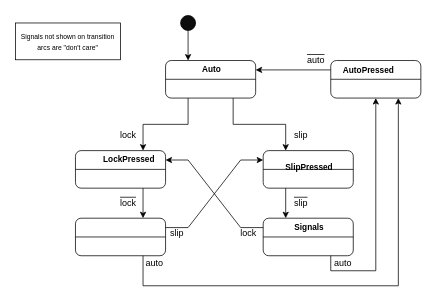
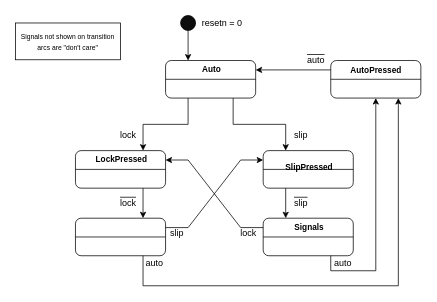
+ <mxCell id="4" value="resetn = 0" style="text;html=1;align=center;verticalAlign=middle;resizable=0;points=[];autosize=1;" parent="2" vertex="1"><mxGeometry x="20" width="70" height="20" as="geometry" /></mxCell>
- <mxCell id="42" value="&lt;b&gt;&lt;font style=&quot;font-size: 11px&quot;&gt;AutoPressed&lt;/font&gt;&lt;/b&gt;" style="text;html=1;align=center;verticalAlign=middle;resizable=0;points=[];autosize=1;" vertex="1" parent="39"><mxGeometry x="10.03" y="3" width="80" height="20" as="geometry" /></mxCell>
+ <mxCell id="42" value="&lt;b&gt;&lt;font style=&quot;font-size: 11px&quot;&gt;AutoPressed&lt;/font&gt;&lt;/b&gt;" style="text;html=1;align=center;verticalAlign=middle;resizable=0;points=[];autosize=1;" vertex="1" parent="39"><mxGeometry x="20.03" y="3" width="80" height="20" as="geometry" /></mxCell>
- <mxCell id="17" value="&lt;span style=&quot;font-size: 11px&quot;&gt;&lt;b&gt;LockPressed&lt;/b&gt;&lt;/span&gt;" style="text;html=1;align=center;verticalAlign=middle;resizable=0;points=[];autosize=1;" vertex="1" parent="14"><mxGeometry x="31" y="2" width="80" height="20" as="geometry" /></mxCell>
+ <mxCell id="17" value="&lt;span style=&quot;font-size: 11px&quot;&gt;&lt;b&gt;LockPressed&lt;/b&gt;&lt;/span&gt;" style="text;html=1;align=center;verticalAlign=middle;resizable=0;points=[];autosize=1;" vertex="1" parent="14"><mxGeometry x="21" y="2" width="80" height="20" as="geometry" /></mxCell>
